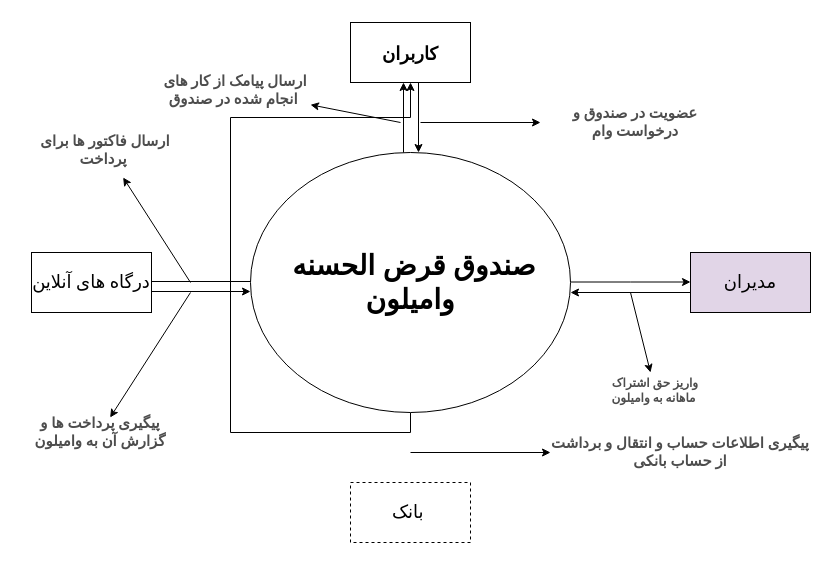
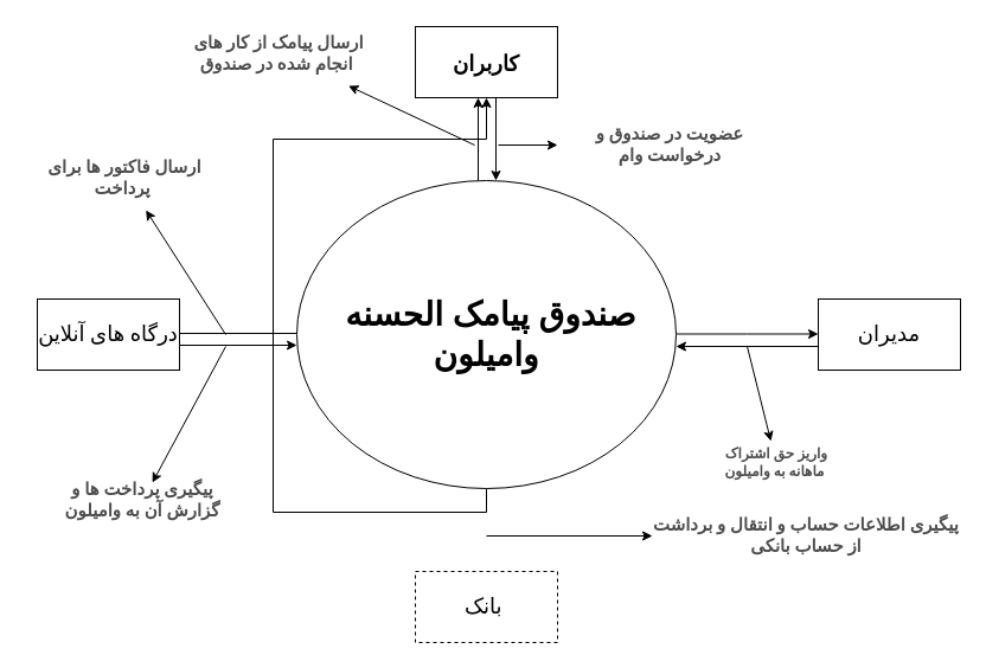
- <mxCell id="23" value="&lt;h5&gt;ارسال پیامک از کار های انجام شده در صندوق&amp;nbsp;&lt;/h5&gt;" style="text;html=1;strokeColor=none;fillColor=none;align=center;verticalAlign=middle;whiteSpace=wrap;rounded=0;fontFamily=Verdana;fontSize=18;fontColor=#4D4D4D;" parent="1" vertex="1"><mxGeometry x="160" y="60" width="150" height="55" as="geometry" /></mxCell>
+ <mxCell id="23" value="&lt;h5&gt;ارسال پیامک از کار های انجام شده در صندوق&amp;nbsp;&lt;/h5&gt;" style="text;html=1;strokeColor=none;fillColor=none;align=center;verticalAlign=middle;whiteSpace=wrap;rounded=0;fontFamily=Verdana;fontSize=18;fontColor=#4D4D4D;" parent="1" vertex="1"><mxGeometry x="160" y="15" width="150" height="55" as="geometry" /></mxCell>
- <mxCell id="21" value="&lt;h5&gt;عضویت در صندوق و درخواست وام&lt;/h5&gt;" style="text;html=1;strokeColor=none;fillColor=none;align=center;verticalAlign=middle;whiteSpace=wrap;rounded=0;fontFamily=Verdana;fontSize=18;fontColor=#4D4D4D;" parent="1" vertex="1"><mxGeometry x="540" y="105" width="190" height="30" as="geometry" /></mxCell>
+ <mxCell id="21" value="&lt;h5&gt;عضویت در صندوق و درخواست وام&lt;/h5&gt;" style="text;html=1;strokeColor=none;fillColor=none;align=center;verticalAlign=middle;whiteSpace=wrap;rounded=0;fontFamily=Verdana;fontSize=18;fontColor=#4D4D4D;" parent="1" vertex="1"><mxGeometry x="470" y="105" width="190" height="30" as="geometry" /></mxCell>
- <mxCell id="5" value="&lt;h1&gt;&lt;font style=&quot;font-size: 28px&quot;&gt;&amp;nbsp;صندوق قرض الحسنه وامیلون&lt;/font&gt;&lt;/h1&gt;" style="ellipse;whiteSpace=wrap;html=1;" parent="1" vertex="1"><mxGeometry x="250" y="150" width="320" height="260" as="geometry" /></mxCell>
+ <mxCell id="5" value="&lt;h1&gt;&lt;font style=&quot;font-size: 28px&quot;&gt;&amp;nbsp;صندوق پیامک الحسنه وامیلون&lt;/font&gt;&lt;/h1&gt;" style="ellipse;whiteSpace=wrap;html=1;" parent="1" vertex="1"><mxGeometry x="250" y="150" width="320" height="260" as="geometry" /></mxCell>
- <mxCell id="10" value="مدیران" style="rounded=0;whiteSpace=wrap;html=1;fontFamily=Verdana;fontSize=18;fillColor=#e1d5e7;" parent="1" vertex="1"><mxGeometry x="690" y="250" width="120" height="60" as="geometry" /></mxCell>
+ <mxCell id="10" value="مدیران" style="rounded=0;whiteSpace=wrap;html=1;fontFamily=Verdana;fontSize=18;" parent="1" vertex="1"><mxGeometry x="690" y="250" width="120" height="60" as="geometry" /></mxCell>
- <mxCell id="17" value="&lt;h5&gt;پیگیری پرداخت ها و گزارش آن به وامیلون&lt;/h5&gt;" style="text;html=1;strokeColor=none;fillColor=none;align=center;verticalAlign=middle;whiteSpace=wrap;rounded=0;fontFamily=Verdana;fontSize=18;fontColor=#4D4D4D;" parent="1" vertex="1"><mxGeometry x="30" y="415" width="140" height="30" as="geometry" /></mxCell>
+ <mxCell id="17" value="&lt;h5&gt;پیگیری پرداخت ها و گزارش آن به وامیلون&lt;/h5&gt;" style="text;html=1;strokeColor=none;fillColor=none;align=center;verticalAlign=middle;whiteSpace=wrap;rounded=0;fontFamily=Verdana;fontSize=18;fontColor=#4D4D4D;" parent="1" vertex="1"><mxGeometry x="50" y="405" width="140" height="30" as="geometry" /></mxCell>
